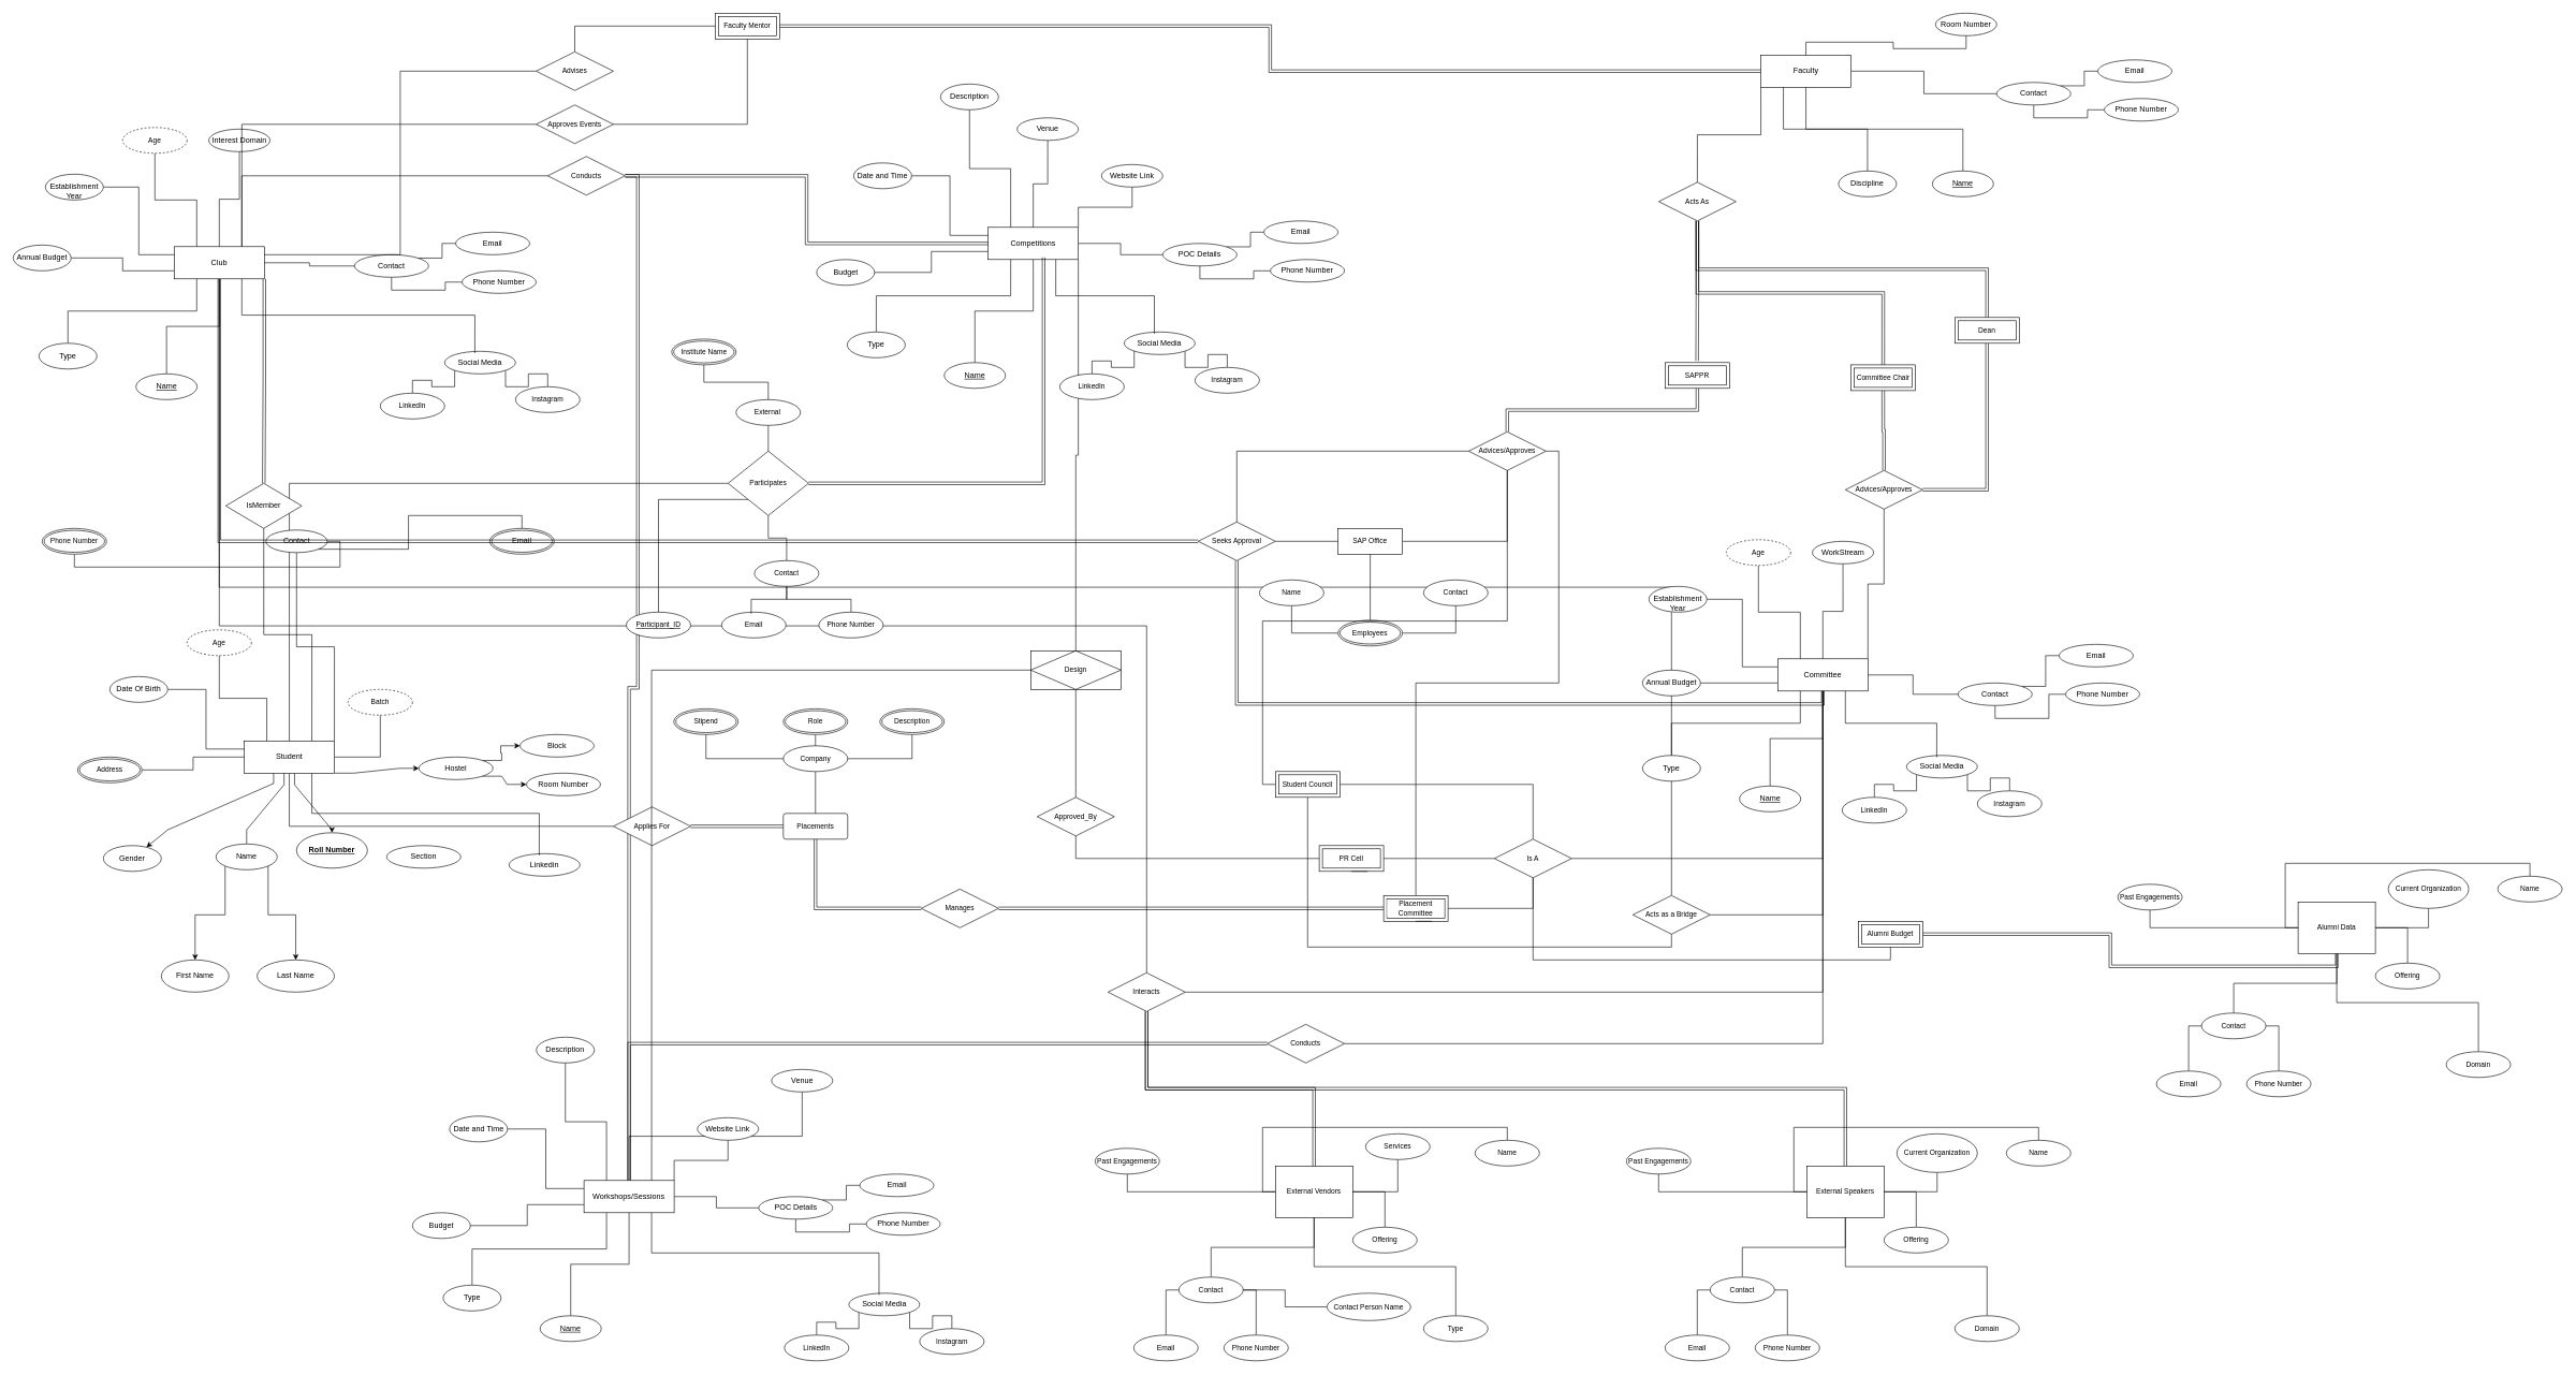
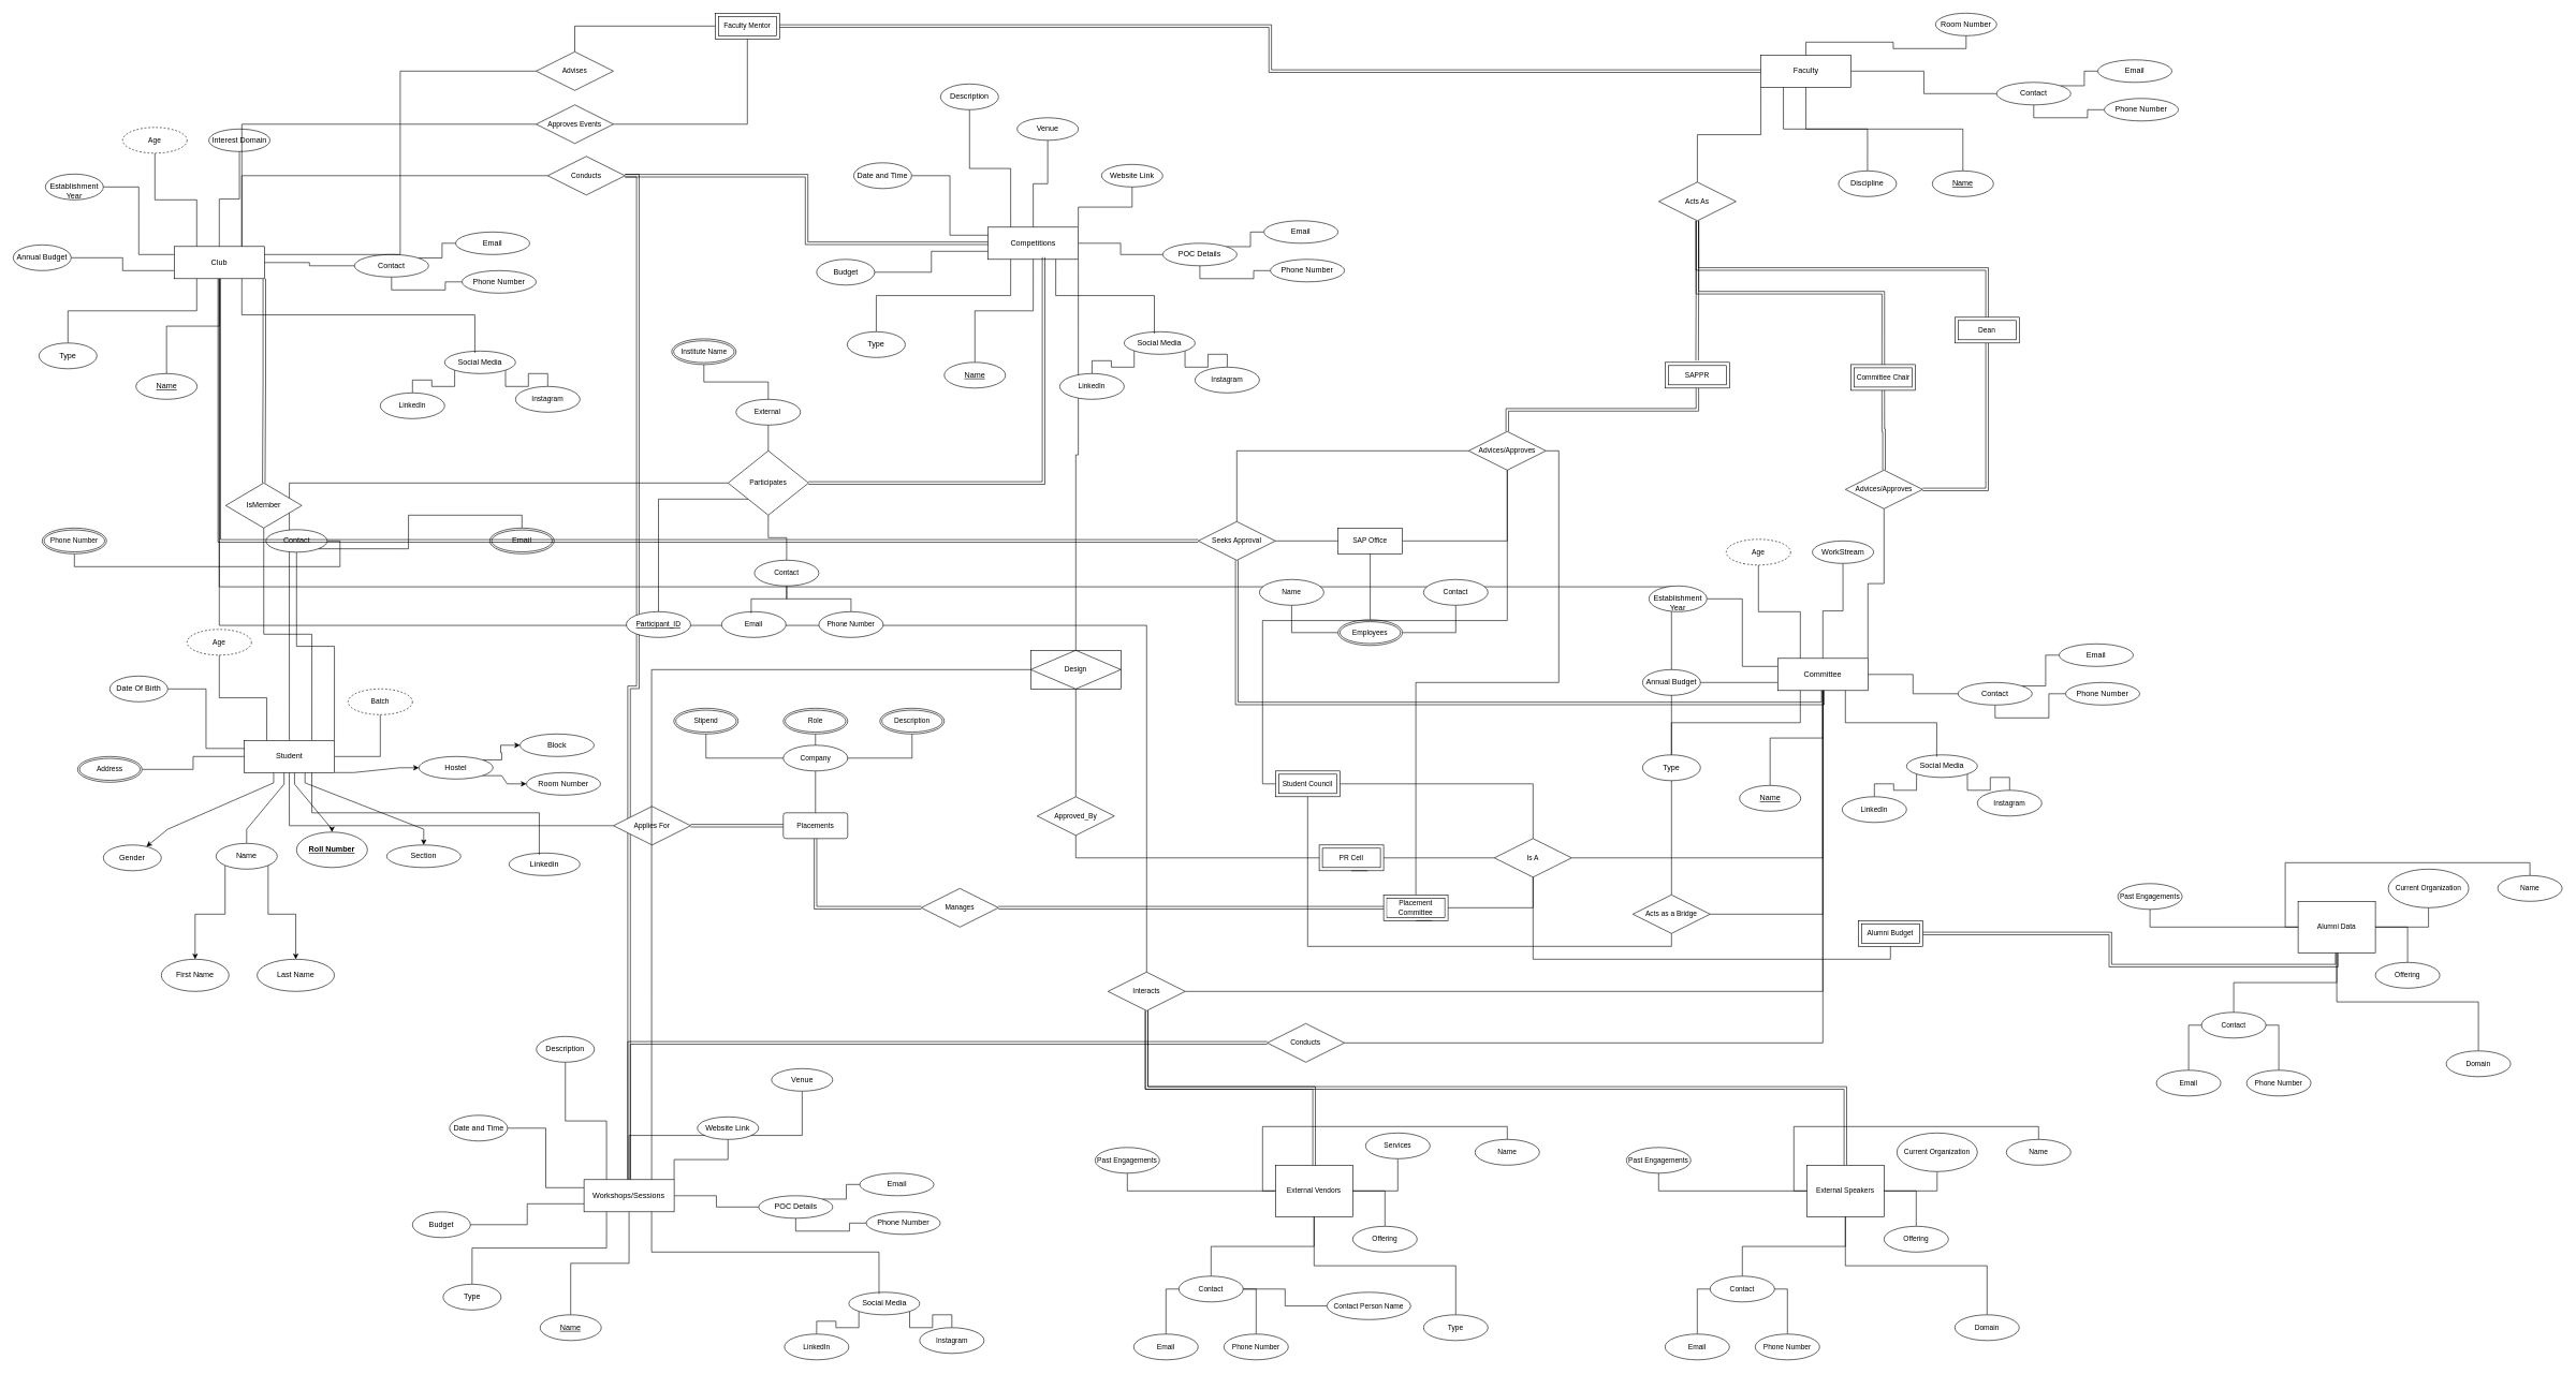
+ <mxCell id="5" value="" style="edgeStyle=orthogonalEdgeStyle;rounded=0;orthogonalLoop=1;jettySize=auto;html=1;noEdgeStyle=1;orthogonal=1;" parent="1" source="12" target="20" edge="1"><mxGeometry relative="1" as="geometry"><Array as="points"><mxPoint x="473.125" y="1216" /><mxPoint x="657.5" y="1288" /></Array></mxGeometry></mxCell>
